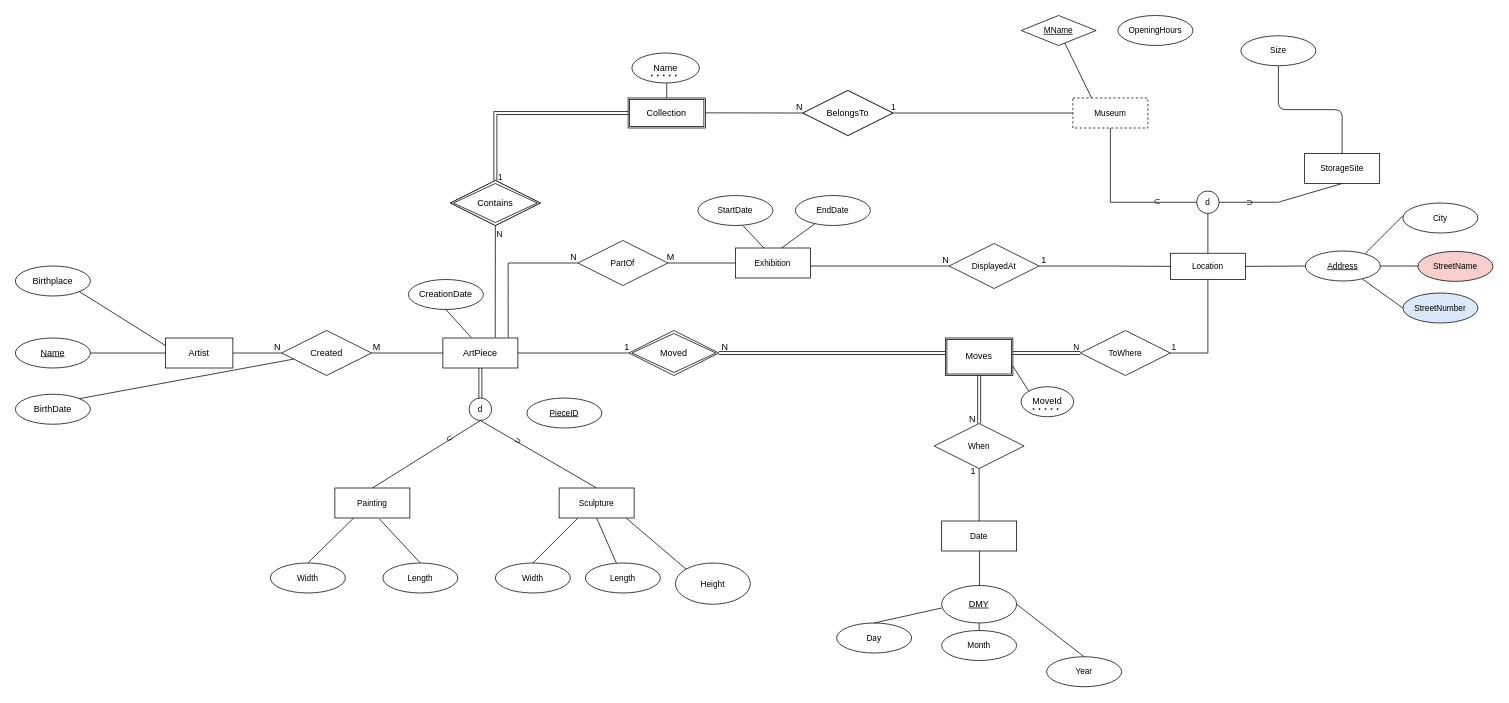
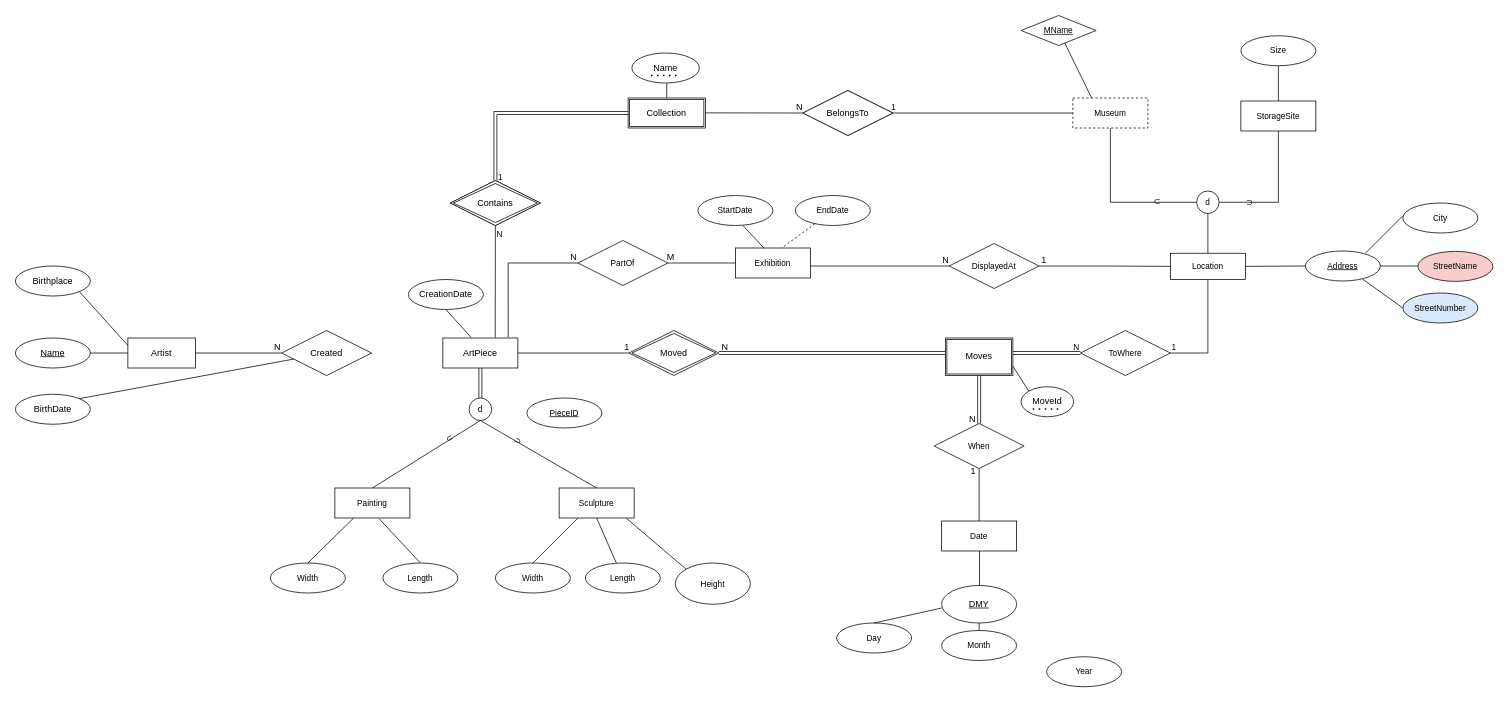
- <mxCell id="65" value="OpeningHours" style="ellipse;whiteSpace=wrap;html=1;align=center;fontFamily=Helvetica;fontSize=11;fontColor=default;" parent="1" vertex="1"><mxGeometry x="1490" y="20" width="100" height="40" as="geometry" /></mxCell>
- <mxCell id="47" value="&lt;div&gt;StorageSite&lt;/div&gt;" style="whiteSpace=wrap;html=1;align=center;fontFamily=Helvetica;fontSize=11;fontColor=default;" parent="1" vertex="1"><mxGeometry x="1739" y="204" width="100" height="40" as="geometry" /></mxCell>
+ <mxCell id="47" value="&lt;div&gt;StorageSite&lt;/div&gt;" style="whiteSpace=wrap;html=1;align=center;fontFamily=Helvetica;fontSize=11;fontColor=default;" parent="1" vertex="1"><mxGeometry x="1654" y="134" width="100" height="40" as="geometry" /></mxCell>
- <mxCell id="112" value="" style="endArrow=none;html=1;rounded=0;entryX=0.616;entryY=0.003;entryDx=0;entryDy=0;entryPerimeter=0;" parent="1" source="69" target="58" edge="1"><mxGeometry relative="1" as="geometry"><mxPoint x="1000" as="sourcePoint" y="310" /><mxPoint x="1028.4" y="340.36" as="targetPoint" /></mxGeometry></mxCell>
+ <mxCell id="112" value="" style="endArrow=none;html=1;rounded=0;entryX=0.616;entryY=0.003;entryDx=0;entryDy=0;entryPerimeter=0;dashed=1;" parent="1" source="69" target="58" edge="1"><mxGeometry relative="1" as="geometry"><mxPoint x="1000" as="sourcePoint" y="310" /><mxPoint x="1028.4" y="340.36" as="targetPoint" /></mxGeometry></mxCell>
- <mxCell id="2" value="&lt;div&gt;Artist&lt;/div&gt;" style="whiteSpace=wrap;html=1;align=center;" parent="1" vertex="1"><mxGeometry x="220" y="450" width="90" height="40" as="geometry" /></mxCell>
+ <mxCell id="2" value="&lt;div&gt;Artist&lt;/div&gt;" style="whiteSpace=wrap;html=1;align=center;" parent="1" vertex="1"><mxGeometry x="170" y="450" width="90" height="40" as="geometry" /></mxCell>
- <mxCell id="8" value="" style="endArrow=none;html=1;rounded=0;exitX=1;exitY=0.5;exitDx=0;exitDy=0;entryX=0;entryY=0.5;entryDx=0;entryDy=0;" parent="1" source="5" target="4" edge="1"><mxGeometry relative="1" as="geometry"><mxPoint x="500" y="459.5" as="sourcePoint" /><mxPoint x="590" y="460" as="targetPoint" /><Array as="points" /></mxGeometry></mxCell>
- <mxCell id="9" value="M" style="resizable=0;html=1;whiteSpace=wrap;align=left;verticalAlign=bottom;" parent="8" connectable="0" vertex="1"><mxGeometry x="-1" relative="1" as="geometry" /></mxCell>
- <mxCell id="10" value="" style="resizable=0;html=1;whiteSpace=wrap;align=right;verticalAlign=bottom;" parent="8" connectable="0" vertex="1"><mxGeometry x="1" relative="1" as="geometry" /></mxCell>
- <mxCell id="83" value="" style="endArrow=none;html=1;rounded=0;exitX=0.5;exitY=0;exitDx=0;exitDy=0;entryX=1;entryY=0.5;entryDx=0;entryDy=0;" parent="1" source="25" target="80" edge="1"><mxGeometry width="50" height="50" relative="1" as="geometry"><mxPoint x="1306" y="860" as="sourcePoint" /><mxPoint x="1356" y="810" as="targetPoint" /></mxGeometry></mxCell>
